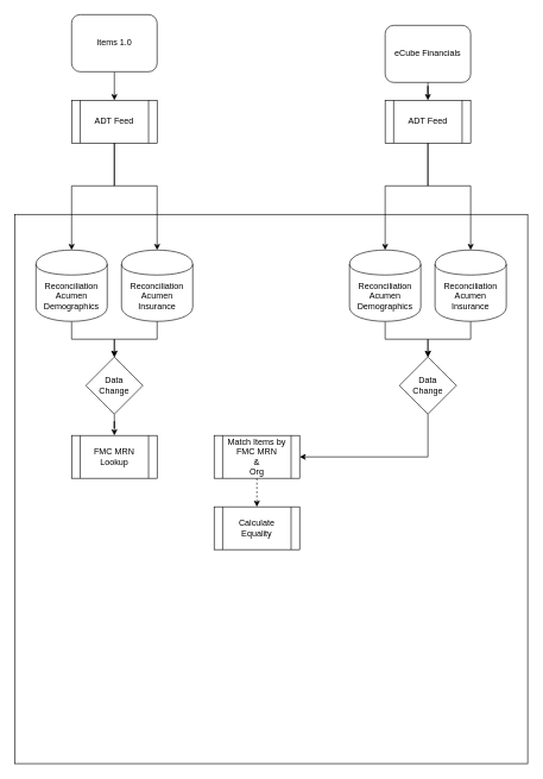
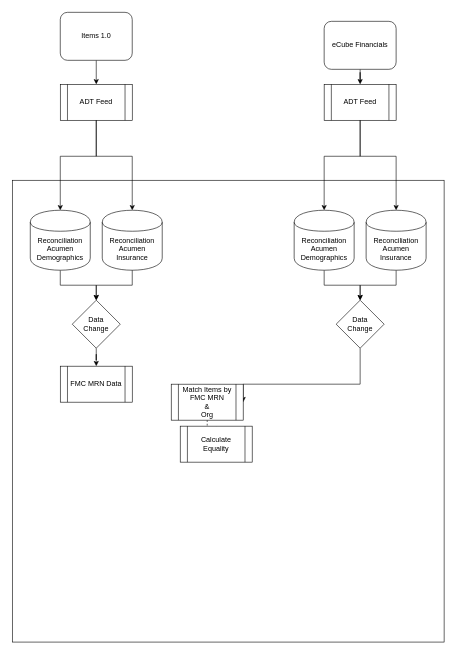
- <mxCell id="26" value="FMC MRN Lookup" style="shape=process;whiteSpace=wrap;html=1;backgroundOutline=1;" vertex="1" parent="1"><mxGeometry x="100" y="610" width="120" height="60" as="geometry" /></mxCell>
+ <mxCell id="26" value="FMC MRN Data" style="shape=process;whiteSpace=wrap;html=1;backgroundOutline=1;" vertex="1" parent="1"><mxGeometry x="100" y="610" width="120" height="60" as="geometry" /></mxCell>
- <mxCell id="25" value="Match Items by FMC MRN&lt;br&gt;&amp;amp;&lt;br&gt;Org" style="shape=process;whiteSpace=wrap;html=1;backgroundOutline=1;" vertex="1" parent="1"><mxGeometry x="300" y="610" width="120" height="60" as="geometry" /></mxCell>
+ <mxCell id="25" value="Match Items by FMC MRN&lt;br&gt;&amp;amp;&lt;br&gt;Org" style="shape=process;whiteSpace=wrap;html=1;backgroundOutline=1;" vertex="1" parent="1"><mxGeometry x="285" y="640" width="120" height="60" as="geometry" /></mxCell>
